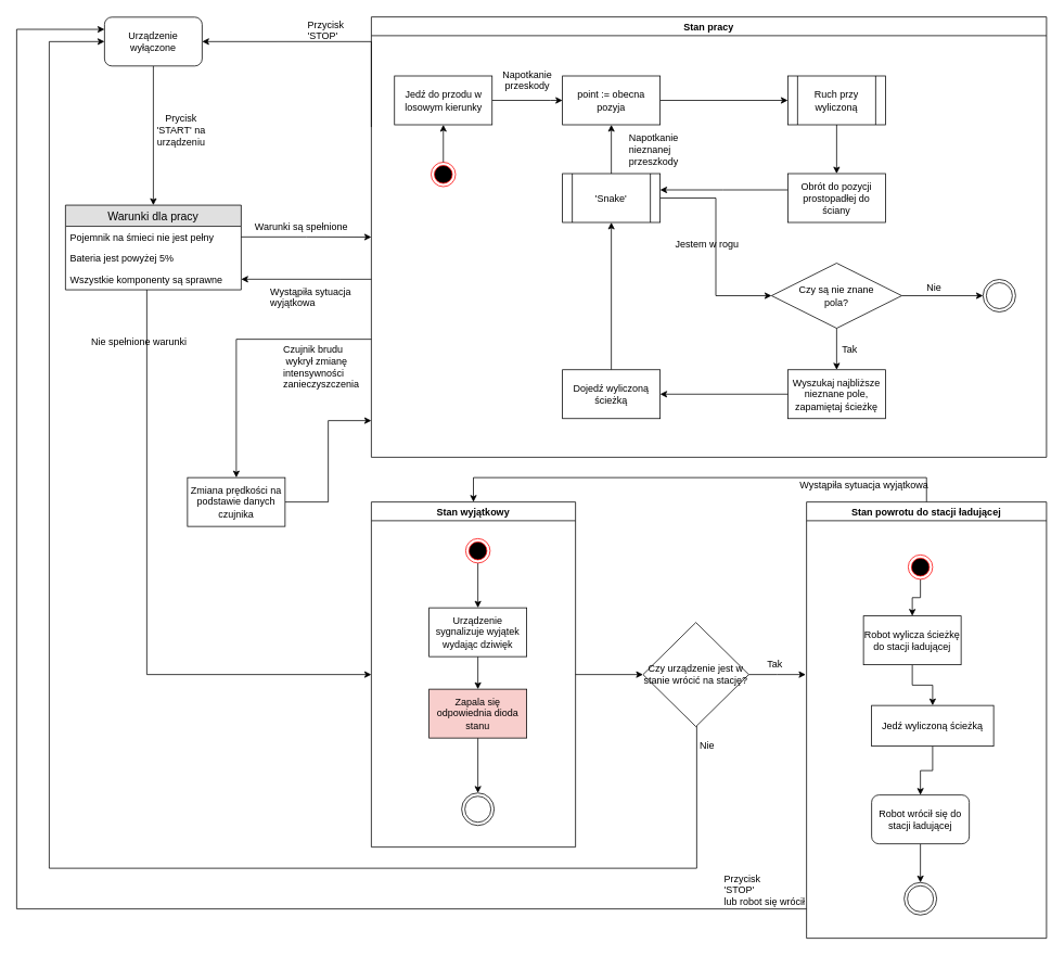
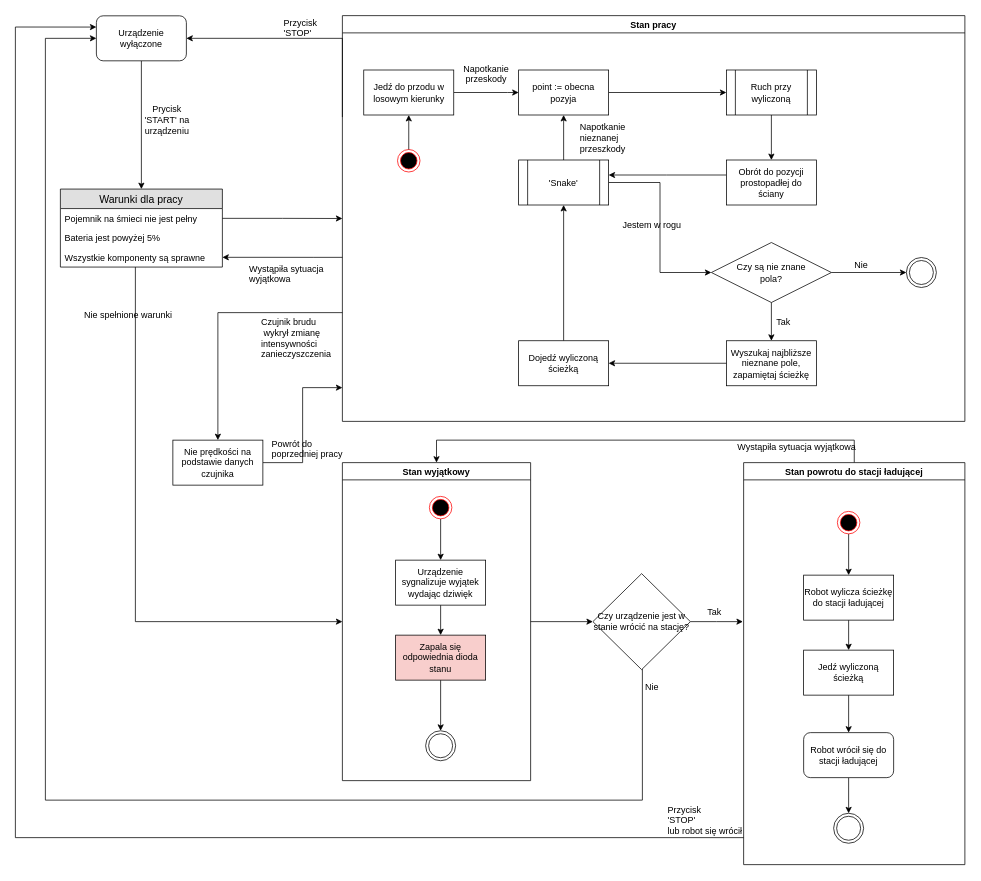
- <mxCell id="62" value="Warunki są spełnione" style="text;html=1;resizable=0;points=[];autosize=1;align=left;verticalAlign=top;spacingTop=-4;" vertex="1" parent="1"><mxGeometry x="311" y="267.5" width="130" height="20" as="geometry" /></mxCell>
+ <mxCell id="76" value="Powrót do&lt;br&gt;poprzedniej pracy" style="text;html=1;resizable=0;points=[];autosize=1;align=left;verticalAlign=top;spacingTop=-4;" vertex="1" parent="1"><mxGeometry x="360" y="581" width="110" height="30" as="geometry" /></mxCell>
- <mxCell id="74" value="Zmiana prędkości na podstawie danych czujnika" style="rounded=0;whiteSpace=wrap;html=1;" vertex="1" parent="1"><mxGeometry x="230" y="586" width="120" height="60" as="geometry" /></mxCell>
+ <mxCell id="74" value="Nie prędkości na podstawie danych czujnika" style="rounded=0;whiteSpace=wrap;html=1;" vertex="1" parent="1"><mxGeometry x="230" y="586" width="120" height="60" as="geometry" /></mxCell>
- <mxCell id="40" value="&lt;span&gt;Robot wylicza ścieżkę do stacji ładującej&lt;/span&gt;" style="rounded=0;whiteSpace=wrap;html=1;" vertex="1" parent="36"><mxGeometry x="70" y="140" width="120" height="60" as="geometry" /></mxCell>
+ <mxCell id="40" value="&lt;span&gt;Robot wylicza ścieżkę do stacji ładującej&lt;/span&gt;" style="rounded=0;whiteSpace=wrap;html=1;" vertex="1" parent="36"><mxGeometry x="80" y="150" width="120" height="60" as="geometry" /></mxCell>
- <mxCell id="42" value="&lt;span&gt;Jedź wyliczoną ścieżką&lt;/span&gt;" style="rounded=0;whiteSpace=wrap;html=1;" vertex="1" parent="36"><mxGeometry x="80" y="250" width="150" height="50" as="geometry" /></mxCell>
+ <mxCell id="42" value="&lt;span&gt;Jedź wyliczoną ścieżką&lt;/span&gt;" style="rounded=0;whiteSpace=wrap;html=1;" vertex="1" parent="36"><mxGeometry x="80" y="250" width="120" height="60" as="geometry" /></mxCell>
